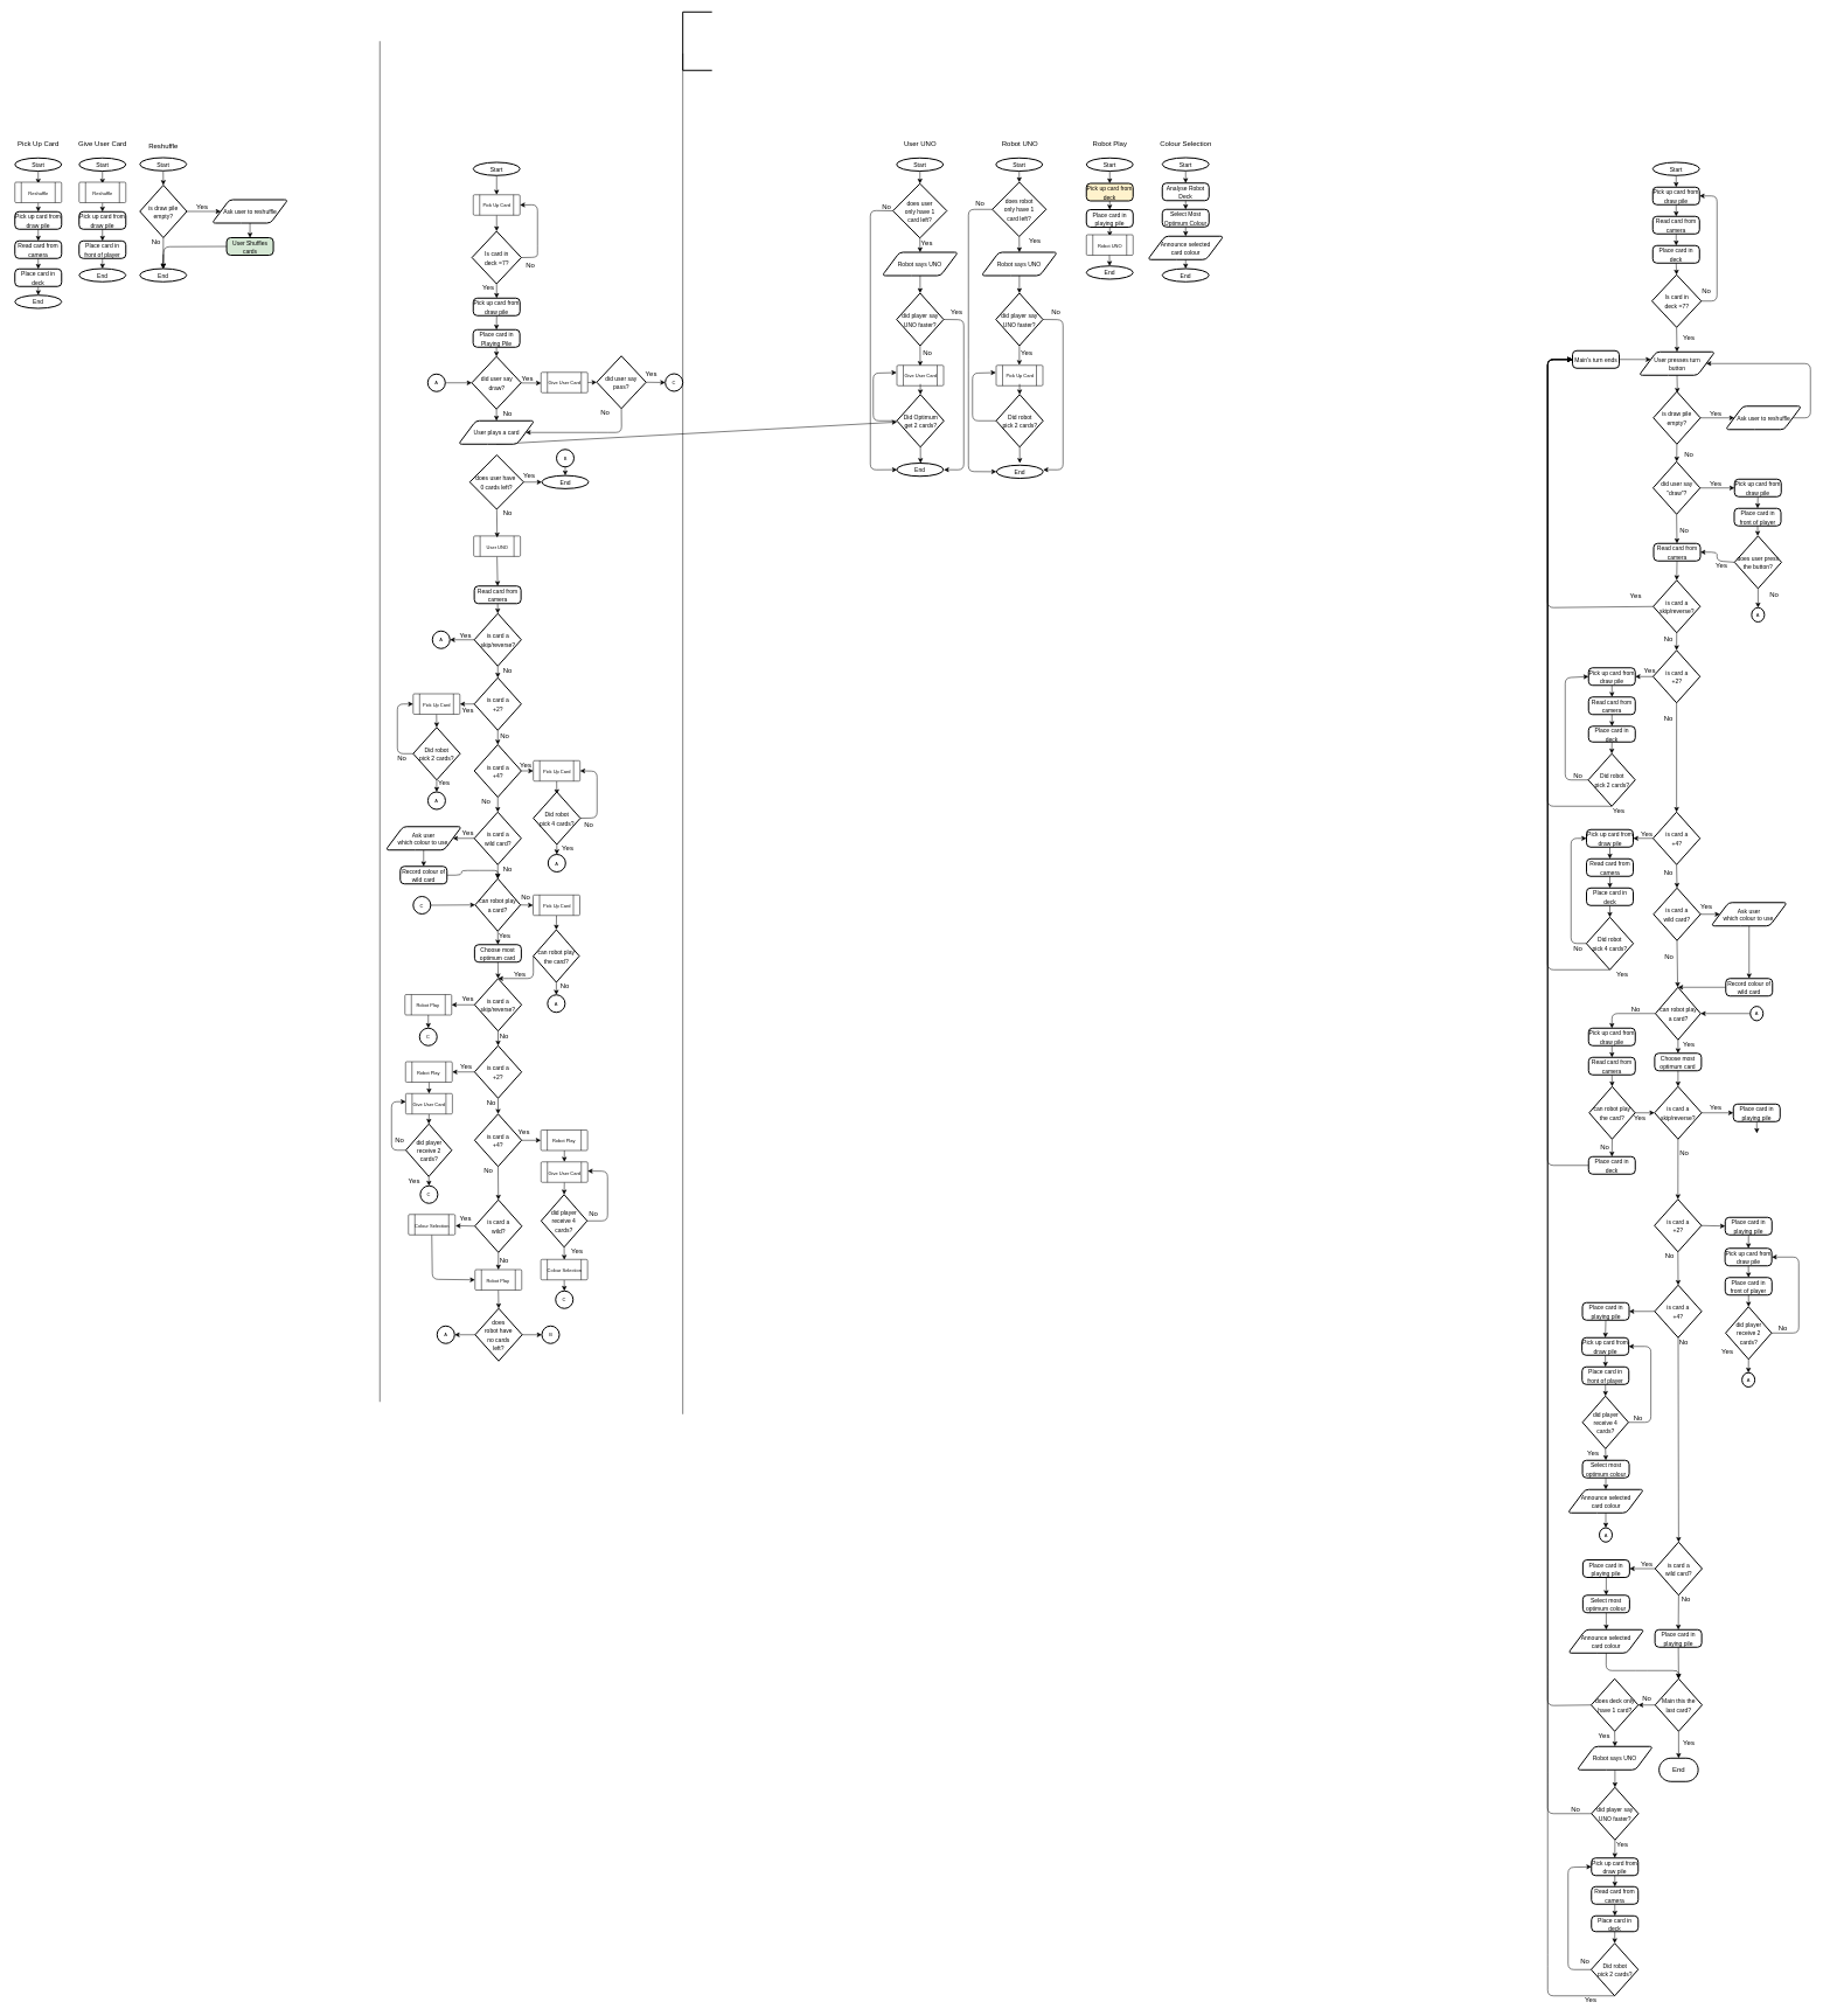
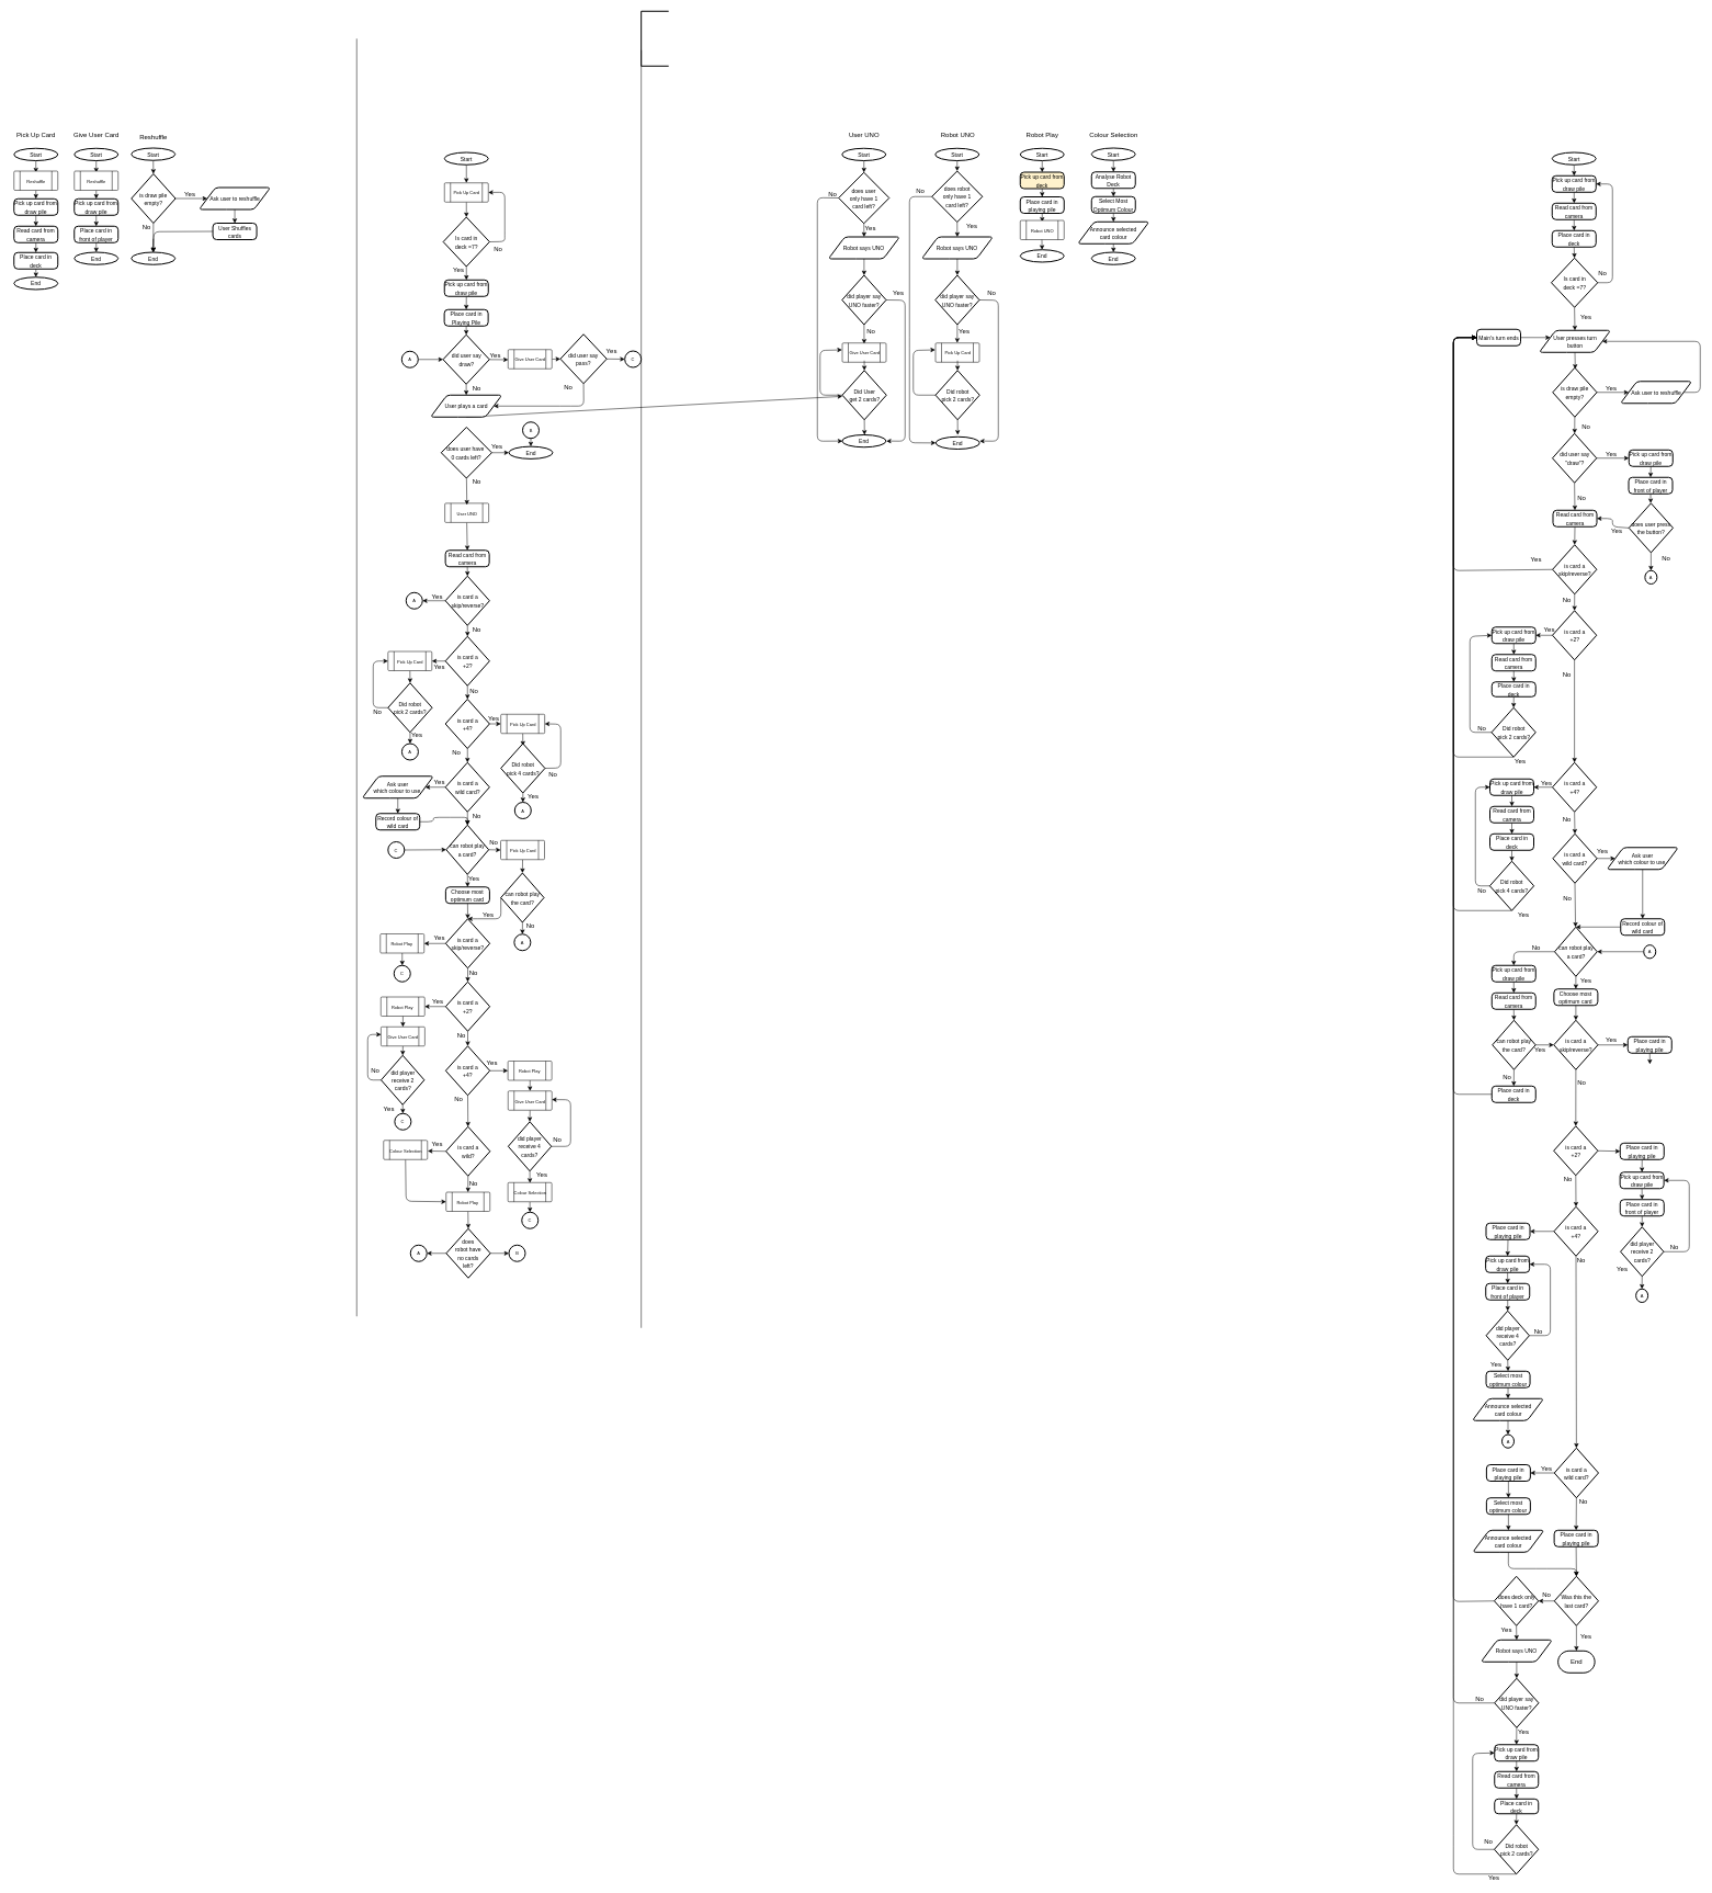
- <mxCell id="327" value="&lt;span style=&quot;font-size: 10px;&quot;&gt;User Shuffles cards&lt;/span&gt;" style="rounded=1;whiteSpace=wrap;html=1;absoluteArcSize=1;arcSize=14;strokeWidth=2;fillColor=#d5e8d4;" vertex="1" parent="1"><mxGeometry x="387.63" y="406.5" width="80" height="30" as="geometry" /></mxCell>
+ <mxCell id="327" value="&lt;span style=&quot;font-size: 10px;&quot;&gt;User Shuffles cards&lt;/span&gt;" style="rounded=1;whiteSpace=wrap;html=1;absoluteArcSize=1;arcSize=14;strokeWidth=2;" vertex="1" parent="1"><mxGeometry x="387.63" y="406.5" width="80" height="30" as="geometry" /></mxCell>
- <mxCell id="307" value="&lt;span style=&quot;font-size: 10px;&quot;&gt;Did Optimum&lt;br&gt;get 2 cards?&lt;/span&gt;" style="strokeWidth=2;html=1;shape=mxgraph.flowchart.decision;whiteSpace=wrap;" vertex="1" parent="1"><mxGeometry x="1535.5" y="675" width="80.5" height="90" as="geometry" /></mxCell>
+ <mxCell id="307" value="&lt;span style=&quot;font-size: 10px;&quot;&gt;Did User&lt;br&gt;get 2 cards?&lt;/span&gt;" style="strokeWidth=2;html=1;shape=mxgraph.flowchart.decision;whiteSpace=wrap;" vertex="1" parent="1"><mxGeometry x="1535.5" y="675" width="80.5" height="90" as="geometry" /></mxCell>
- <mxCell id="182" value="&lt;span style=&quot;font-size: 10px;&quot;&gt;Main this the &lt;br&gt;last card?&lt;br&gt;&lt;/span&gt;" style="strokeWidth=2;html=1;shape=mxgraph.flowchart.decision;whiteSpace=wrap;" vertex="1" parent="1"><mxGeometry x="2834" y="2874" width="80.5" height="90" as="geometry" /></mxCell>
+ <mxCell id="182" value="&lt;span style=&quot;font-size: 10px;&quot;&gt;Was this the &lt;br&gt;last card?&lt;br&gt;&lt;/span&gt;" style="strokeWidth=2;html=1;shape=mxgraph.flowchart.decision;whiteSpace=wrap;" vertex="1" parent="1"><mxGeometry x="2834" y="2874" width="80.5" height="90" as="geometry" /></mxCell>
